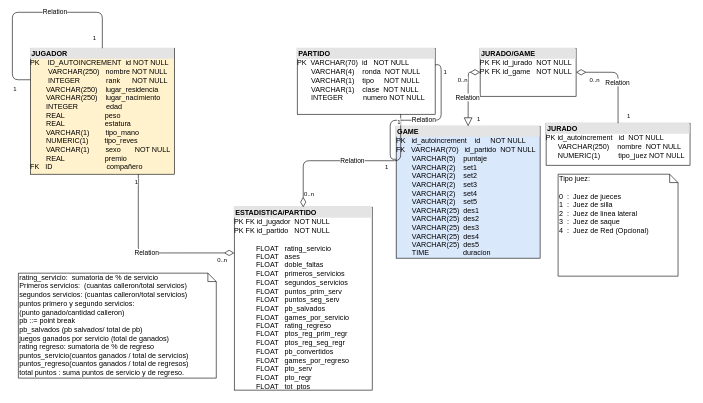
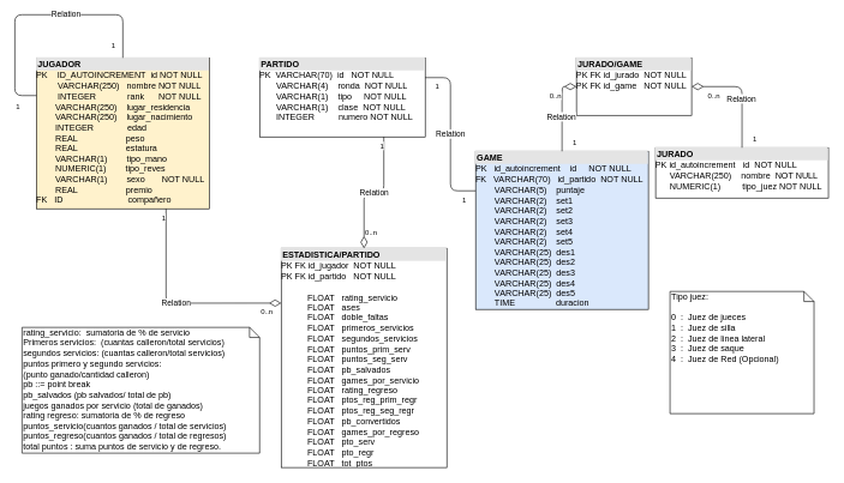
- <mxCell id="2" value="&lt;div style=&quot;box-sizing: border-box ; width: 100% ; background: #e4e4e4 ; padding: 2px&quot;&gt;&lt;b&gt;PARTIDO&lt;/b&gt;&lt;/div&gt;PK&amp;nbsp; VARCHAR(70)&amp;nbsp; id&amp;nbsp; &amp;nbsp;NOT NULL&lt;br&gt;&amp;nbsp; &amp;nbsp; &amp;nbsp; &amp;nbsp;VARCHAR(4)&amp;nbsp; &amp;nbsp; ronda&amp;nbsp; NOT NULL&lt;br&gt;&amp;nbsp; &amp;nbsp; &amp;nbsp; &amp;nbsp;VARCHAR(1)&amp;nbsp; &amp;nbsp; tipo&amp;nbsp; &amp;nbsp; &amp;nbsp;NOT NULL&lt;br&gt;&amp;nbsp; &amp;nbsp; &amp;nbsp; &amp;nbsp;VARCHAR(1)&amp;nbsp; &amp;nbsp; clase&amp;nbsp; NOT NULL&lt;br&gt;&amp;nbsp; &amp;nbsp; &amp;nbsp; &amp;nbsp;INTEGER&amp;nbsp; &amp;nbsp; &amp;nbsp; &amp;nbsp; &amp;nbsp; numero NOT NULL&lt;br&gt;&lt;br&gt;&lt;br&gt;&amp;nbsp;&amp;nbsp;&lt;br&gt;" style="verticalAlign=top;align=left;overflow=fill;html=1;" parent="1" vertex="1"><mxGeometry x="495" y="80" width="230" height="110" as="geometry" /></mxCell>
+ <mxCell id="2" value="&lt;div style=&quot;box-sizing: border-box ; width: 100% ; background: #e4e4e4 ; padding: 2px&quot;&gt;&lt;b&gt;PARTIDO&lt;/b&gt;&lt;/div&gt;PK&amp;nbsp; VARCHAR(70)&amp;nbsp; id&amp;nbsp; &amp;nbsp;NOT NULL&lt;br&gt;&amp;nbsp; &amp;nbsp; &amp;nbsp; &amp;nbsp;VARCHAR(4)&amp;nbsp; &amp;nbsp; ronda&amp;nbsp; NOT NULL&lt;br&gt;&amp;nbsp; &amp;nbsp; &amp;nbsp; &amp;nbsp;VARCHAR(1)&amp;nbsp; &amp;nbsp; tipo&amp;nbsp; &amp;nbsp; &amp;nbsp;NOT NULL&lt;br&gt;&amp;nbsp; &amp;nbsp; &amp;nbsp; &amp;nbsp;VARCHAR(1)&amp;nbsp; &amp;nbsp; clase&amp;nbsp; NOT NULL&lt;br&gt;&amp;nbsp; &amp;nbsp; &amp;nbsp; &amp;nbsp;INTEGER&amp;nbsp; &amp;nbsp; &amp;nbsp; &amp;nbsp; &amp;nbsp; numero NOT NULL&lt;br&gt;&lt;br&gt;&lt;br&gt;&amp;nbsp;&amp;nbsp;&lt;br&gt;" style="verticalAlign=top;align=left;overflow=fill;html=1;" parent="1" vertex="1"><mxGeometry x="360" y="80" width="230" height="110" as="geometry" /></mxCell>
- <mxCell id="20" value="Relation" style="endArrow=block;html=1;endSize=12;startArrow=diamondThin;startSize=14;startFill=0;edgeStyle=orthogonalEdgeStyle;entryX=0.5;entryY=0;entryDx=0;entryDy=0;exitX=0;exitY=0.5;exitDx=0;exitDy=0;endFill=0;" parent="1" source="19" target="3" edge="1"><mxGeometry x="0.125" relative="1" as="geometry"><mxPoint x="740" y="100" as="sourcePoint" /><mxPoint x="1020" y="180" as="targetPoint" /><mxPoint x="-1" as="offset" /></mxGeometry></mxCell>
+ <mxCell id="20" value="Relation" style="endArrow=none;html=1;endSize=12;startArrow=diamondThin;startSize=14;startFill=0;edgeStyle=orthogonalEdgeStyle;entryX=0.5;entryY=0;entryDx=0;entryDy=0;exitX=0;exitY=0.5;exitDx=0;exitDy=0;endFill=0;" parent="1" source="19" target="3" edge="1"><mxGeometry x="0.125" relative="1" as="geometry"><mxPoint x="740" y="100" as="sourcePoint" /><mxPoint x="1020" y="180" as="targetPoint" /><mxPoint x="-1" as="offset" /></mxGeometry></mxCell>
- <mxCell id="27" value="Tipo juez:&lt;br&gt;&lt;br&gt;0&amp;nbsp; :&amp;nbsp; Juez de jueces&lt;br&gt;1&amp;nbsp; :&amp;nbsp; Juez de silla&lt;br&gt;2&amp;nbsp; :&amp;nbsp; Juez de linea lateral&lt;br&gt;3&amp;nbsp; :&amp;nbsp; Juez de saque&lt;br&gt;4&amp;nbsp; :&amp;nbsp; Juez de Red (Opcional)&amp;nbsp; &amp;nbsp;&amp;nbsp;&lt;br&gt;" style="shape=note;whiteSpace=wrap;html=1;size=14;verticalAlign=top;align=left;spacingTop=-6;" parent="1" vertex="1"><mxGeometry x="930" y="290" width="200" height="170" as="geometry" /></mxCell>
+ <mxCell id="27" value="Tipo juez:&lt;br&gt;&lt;br&gt;0&amp;nbsp; :&amp;nbsp; Juez de jueces&lt;br&gt;1&amp;nbsp; :&amp;nbsp; Juez de silla&lt;br&gt;2&amp;nbsp; :&amp;nbsp; Juez de linea lateral&lt;br&gt;3&amp;nbsp; :&amp;nbsp; Juez de saque&lt;br&gt;4&amp;nbsp; :&amp;nbsp; Juez de Red (Opcional)&amp;nbsp; &amp;nbsp;&amp;nbsp;&lt;br&gt;" style="shape=note;whiteSpace=wrap;html=1;size=14;verticalAlign=top;align=left;spacingTop=-6;" parent="1" vertex="1"><mxGeometry x="930" y="405" width="200" height="170" as="geometry" /></mxCell>
